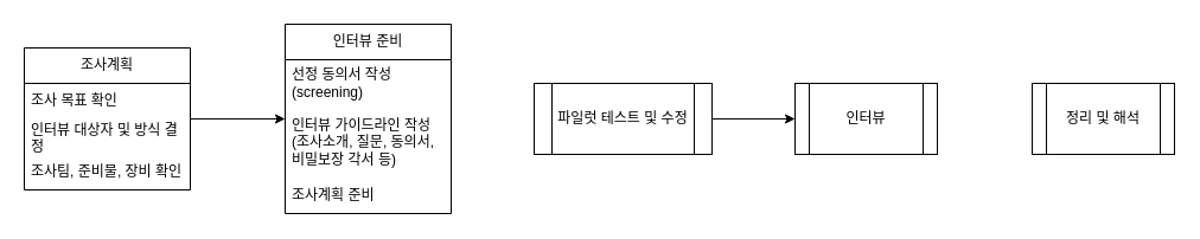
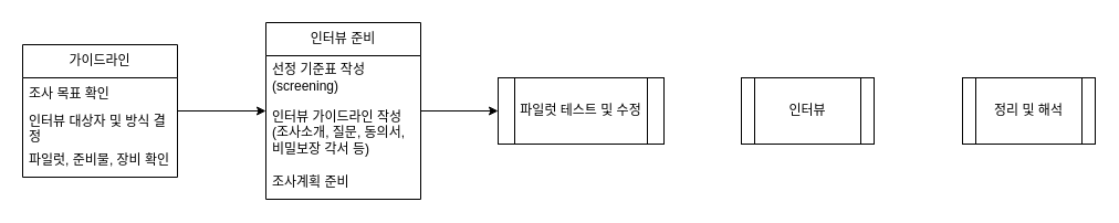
- <mxCell id="3" value="조사계획" style="swimlane;fontStyle=0;childLayout=stackLayout;horizontal=1;startSize=30;horizontalStack=0;resizeParent=1;resizeParentMax=0;resizeLast=0;collapsible=1;marginBottom=0;whiteSpace=wrap;html=1;" vertex="1" parent="1"><mxGeometry x="20" y="40" width="140" height="120" as="geometry"><mxRectangle x="60" y="150" width="80" height="30" as="alternateBounds" /></mxGeometry></mxCell>
+ <mxCell id="3" value="가이드라인" style="swimlane;fontStyle=0;childLayout=stackLayout;horizontal=1;startSize=30;horizontalStack=0;resizeParent=1;resizeParentMax=0;resizeLast=0;collapsible=1;marginBottom=0;whiteSpace=wrap;html=1;" vertex="1" parent="1"><mxGeometry x="20" y="40" width="140" height="120" as="geometry"><mxRectangle x="60" y="150" width="80" height="30" as="alternateBounds" /></mxGeometry></mxCell>
- <mxCell id="9" value="선정 동의서 작성(screening)" style="text;strokeColor=none;fillColor=none;align=left;verticalAlign=middle;spacingLeft=4;spacingRight=4;overflow=hidden;points=[[0,0.5],[1,0.5]];portConstraint=eastwest;rotatable=0;whiteSpace=wrap;html=1;" vertex="1" parent="8"><mxGeometry y="30" width="140" height="40" as="geometry" /></mxCell>
+ <mxCell id="9" value="선정 기준표 작성(screening)" style="text;strokeColor=none;fillColor=none;align=left;verticalAlign=middle;spacingLeft=4;spacingRight=4;overflow=hidden;points=[[0,0.5],[1,0.5]];portConstraint=eastwest;rotatable=0;whiteSpace=wrap;html=1;" vertex="1" parent="8"><mxGeometry y="30" width="140" height="40" as="geometry" /></mxCell>
+ <mxCell id="7" value="" style="edgeStyle=none;html=1;" edge="1" parent="1" source="8" target="13"><mxGeometry relative="1" as="geometry" /></mxCell>
- <mxCell id="12" value="" style="edgeStyle=none;html=1;" edge="1" parent="1" source="13" target="14"><mxGeometry relative="1" as="geometry" /></mxCell>
- <mxCell id="6" value="조사팀, 준비물, 장비 확인" style="text;strokeColor=none;fillColor=none;align=left;verticalAlign=middle;spacingLeft=4;spacingRight=4;overflow=hidden;points=[[0,0.5],[1,0.5]];portConstraint=eastwest;rotatable=0;whiteSpace=wrap;html=1;" vertex="1" parent="3"><mxGeometry y="90" width="140" height="30" as="geometry" /></mxCell>
+ <mxCell id="6" value="파일럿, 준비물, 장비 확인" style="text;strokeColor=none;fillColor=none;align=left;verticalAlign=middle;spacingLeft=4;spacingRight=4;overflow=hidden;points=[[0,0.5],[1,0.5]];portConstraint=eastwest;rotatable=0;whiteSpace=wrap;html=1;" vertex="1" parent="3"><mxGeometry y="90" width="140" height="30" as="geometry" /></mxCell>
